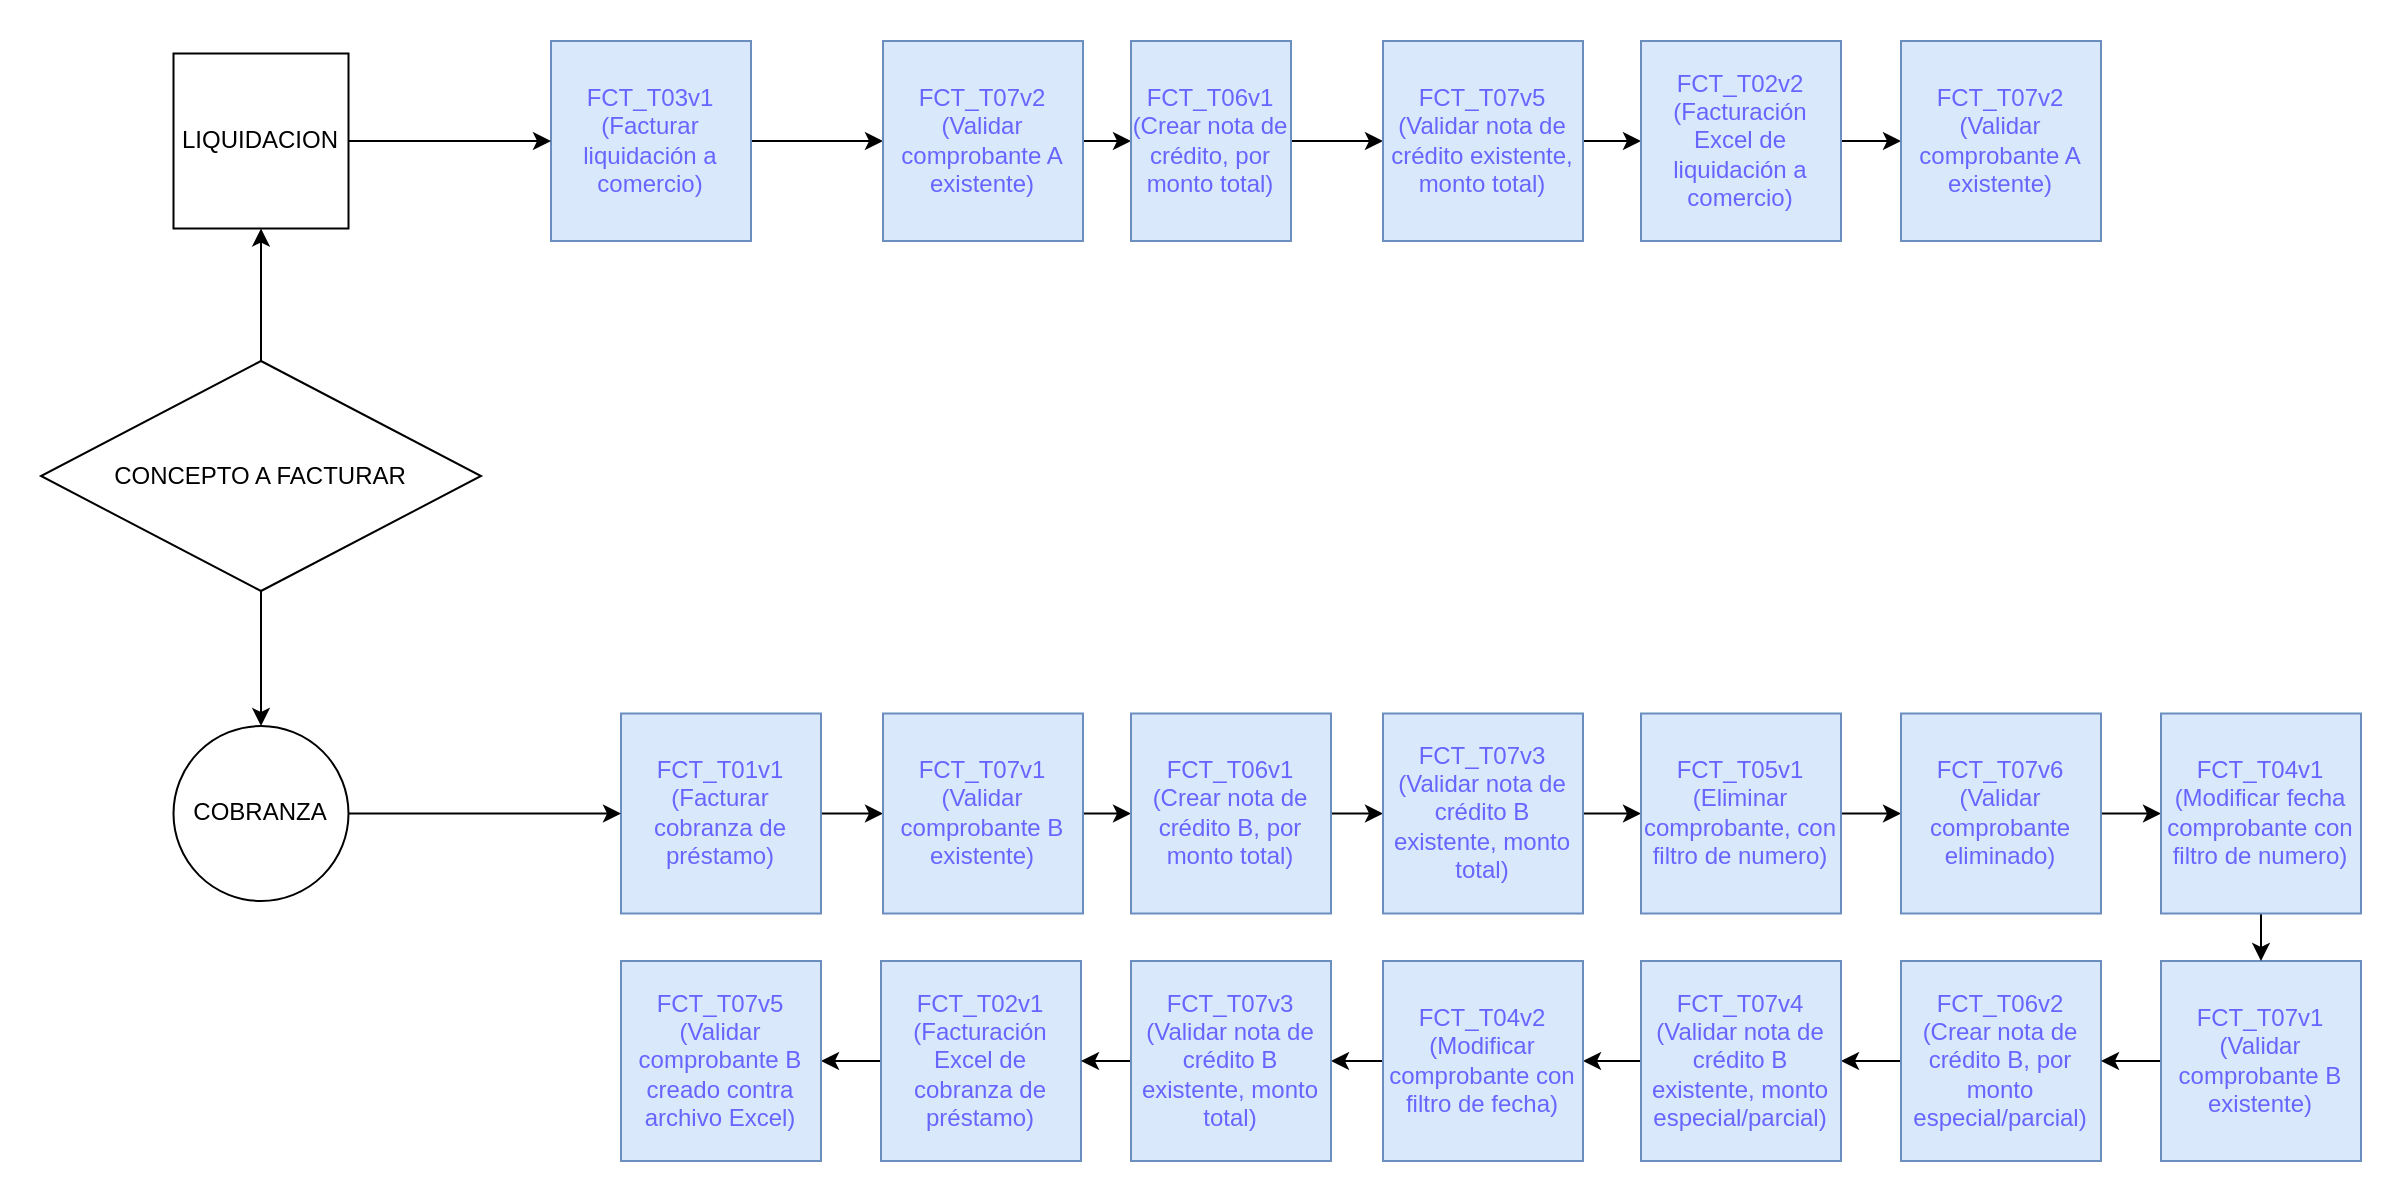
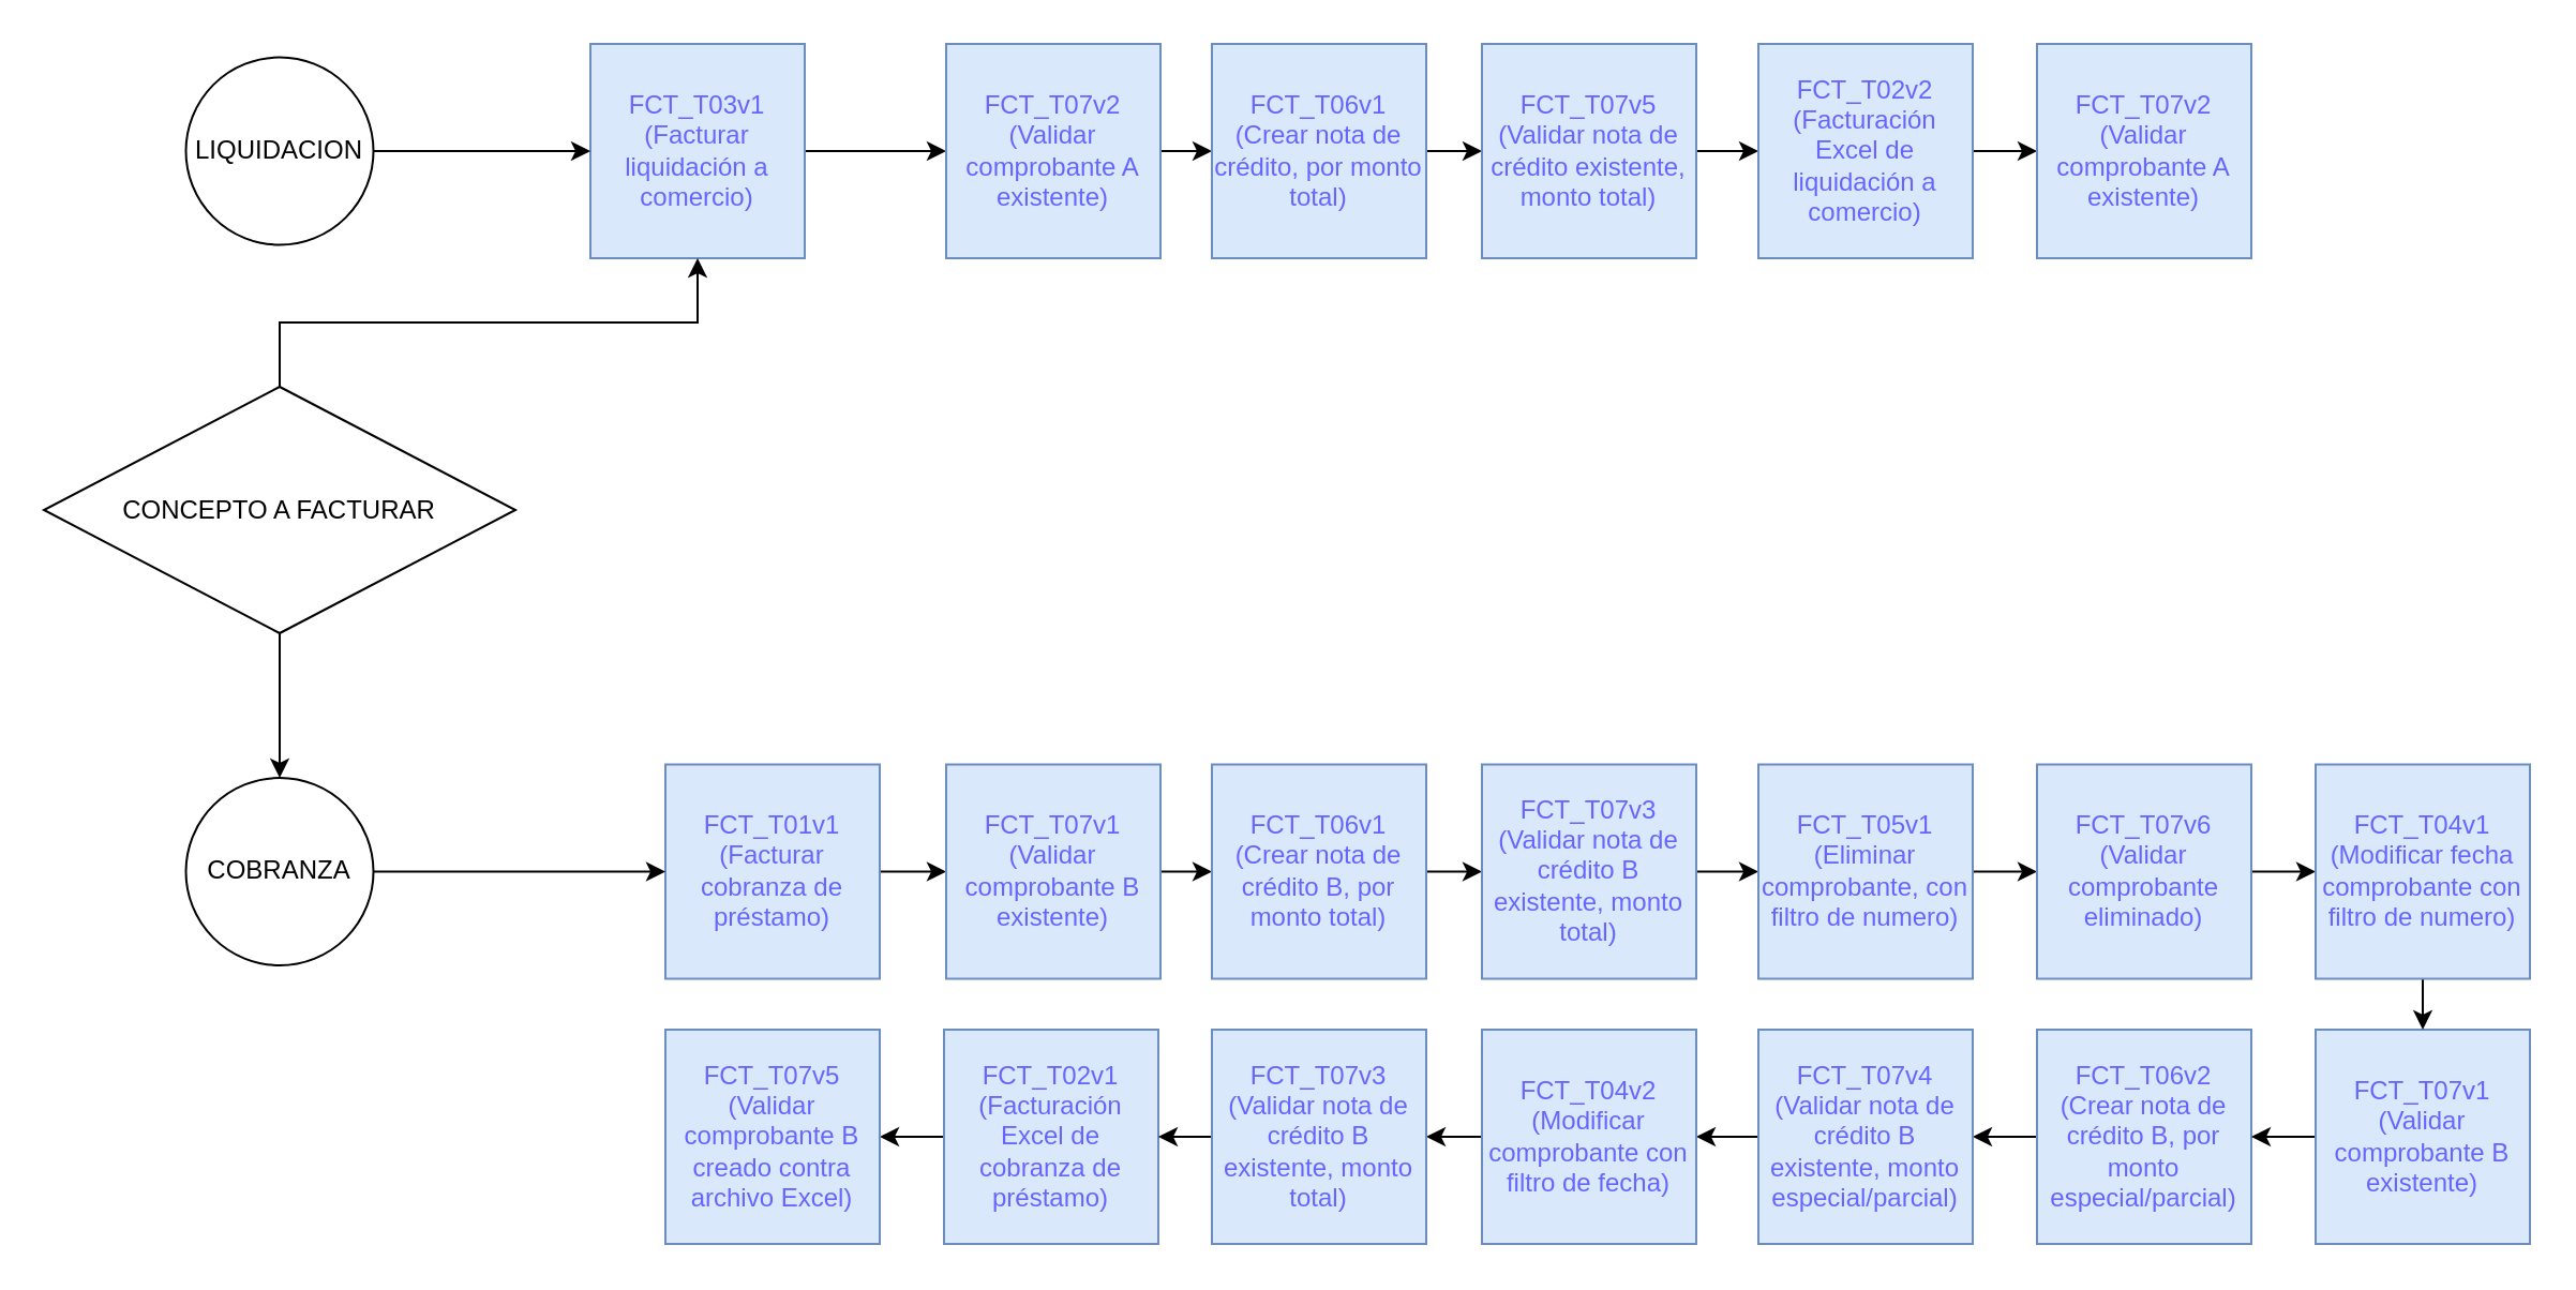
- <mxCell id="44" value="LIQUIDACION" style="whiteSpace=wrap;html=1;aspect=fixed;rounded=0;" parent="1" vertex="1"><mxGeometry x="86.25" y="26.25" width="87.5" height="87.5" as="geometry" /></mxCell>
+ <mxCell id="44" value="LIQUIDACION" style="ellipse;whiteSpace=wrap;html=1;aspect=fixed;" parent="1" vertex="1"><mxGeometry x="86.25" y="26.25" width="87.5" height="87.5" as="geometry" /></mxCell>
- <mxCell id="34" value="&lt;div&gt;FCT_T06v1&lt;/div&gt;&lt;div&gt;(Crear nota de crédito, por monto total)&lt;/div&gt;" style="whiteSpace=wrap;html=1;aspect=fixed;fillColor=#dae8fc;strokeColor=#6c8ebf;fontColor=#6666FF;" parent="1" vertex="1"><mxGeometry x="565" y="20" width="80" height="100" as="geometry" /></mxCell>
+ <mxCell id="34" value="&lt;div&gt;FCT_T06v1&lt;/div&gt;&lt;div&gt;(Crear nota de crédito, por monto total)&lt;/div&gt;" style="whiteSpace=wrap;html=1;aspect=fixed;fillColor=#dae8fc;strokeColor=#6c8ebf;fontColor=#6666FF;" parent="1" vertex="1"><mxGeometry x="565" y="20" width="100" height="100" as="geometry" /></mxCell>
- <mxCell id="41" style="edgeStyle=orthogonalEdgeStyle;rounded=0;orthogonalLoop=1;jettySize=auto;html=1;exitX=0.5;exitY=0;exitDx=0;exitDy=0;entryX=0.5;entryY=1;entryDx=0;entryDy=0;" parent="1" source="42" target="44" edge="1"><mxGeometry relative="1" as="geometry" /></mxCell>
+ <mxCell id="41" style="edgeStyle=orthogonalEdgeStyle;rounded=0;orthogonalLoop=1;jettySize=auto;html=1;exitX=0.5;exitY=0;exitDx=0;exitDy=0;" parent="1" source="42" target="30" edge="1"><mxGeometry relative="1" as="geometry" /></mxCell>
